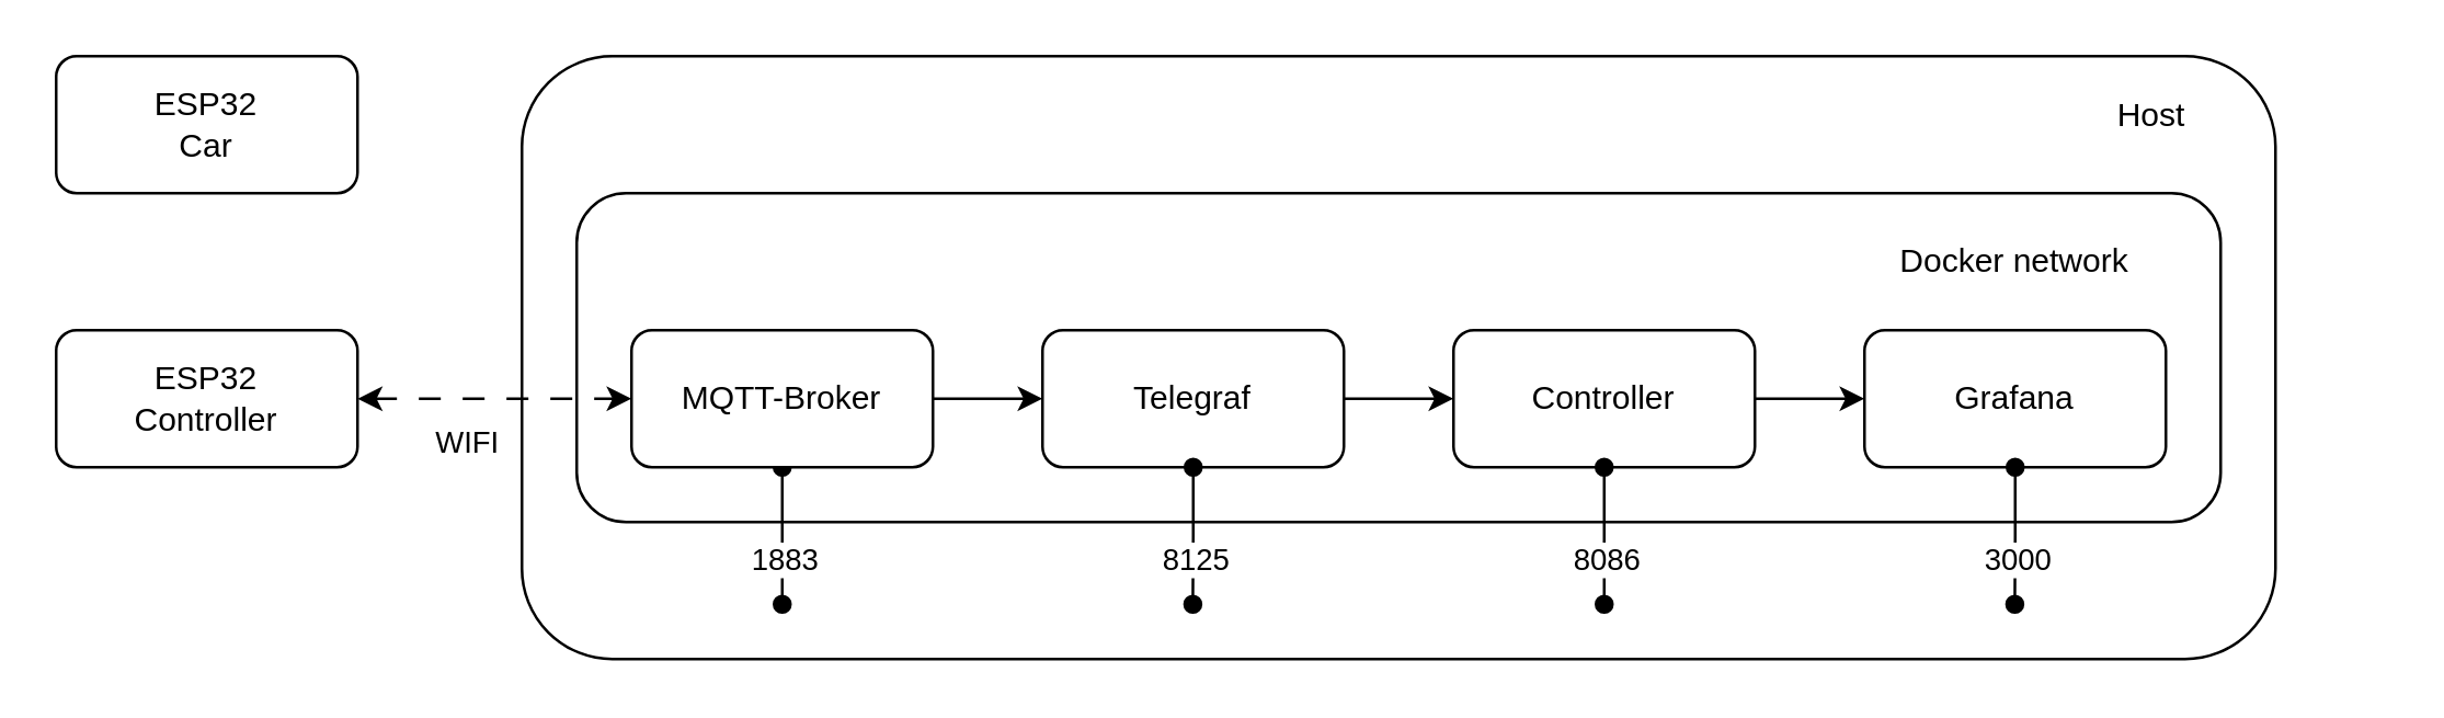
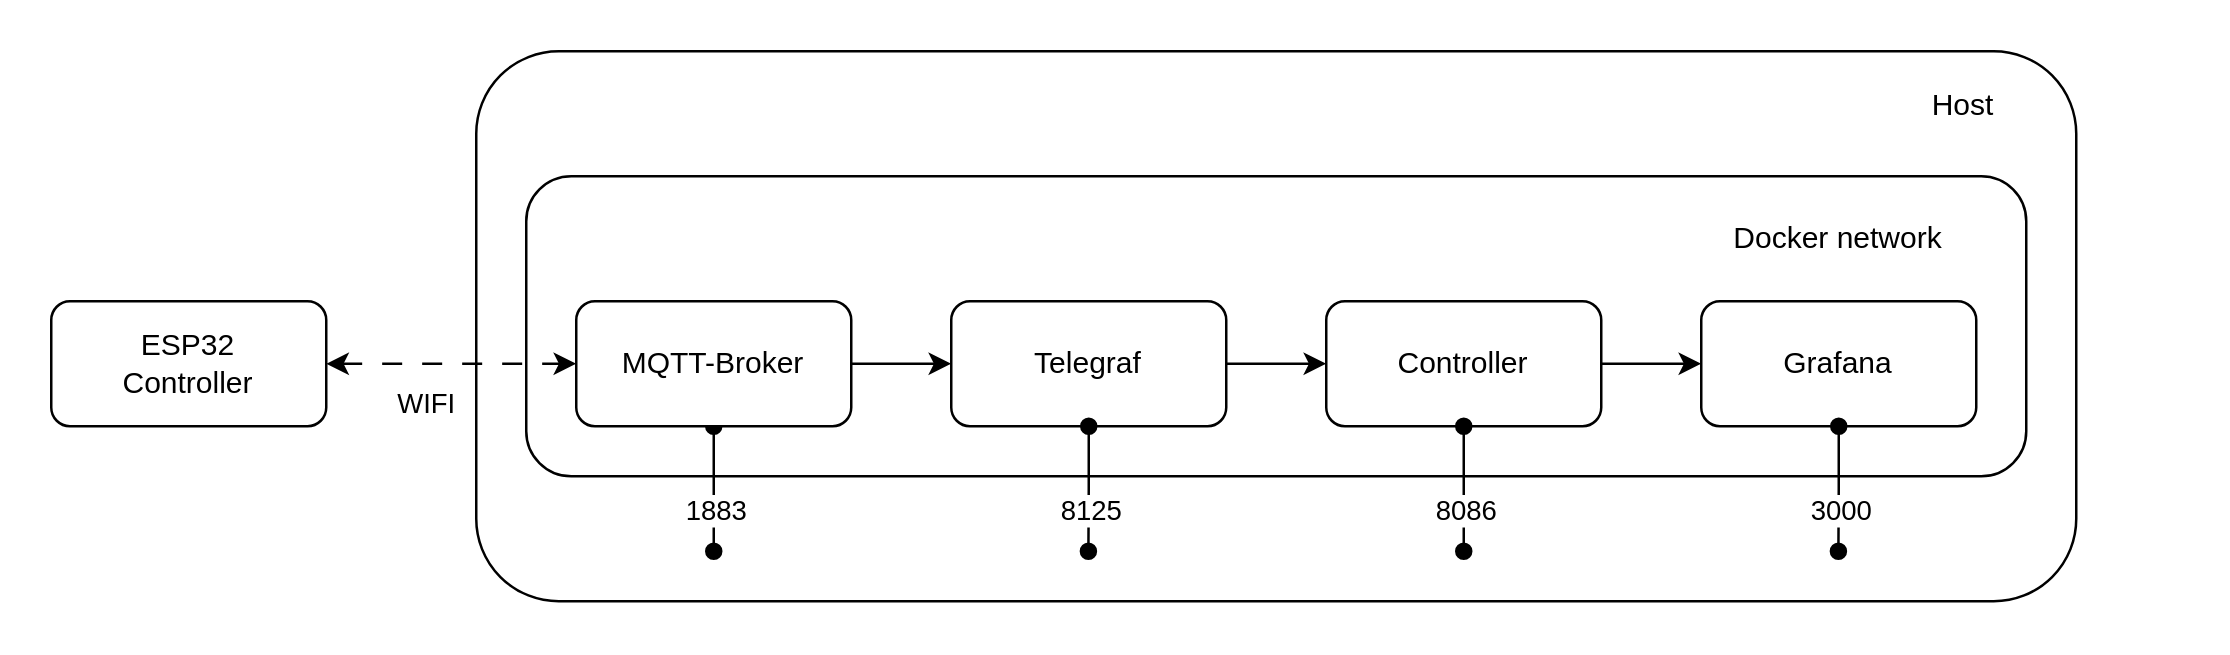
- <mxCell id="26" value="ESP32&lt;div&gt;Car&lt;/div&gt;" style="rounded=1;whiteSpace=wrap;html=1;" vertex="1" parent="1"><mxGeometry x="20" y="20" width="110" height="50" as="geometry" /></mxCell>
